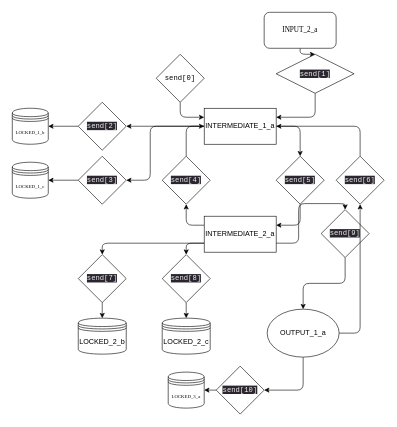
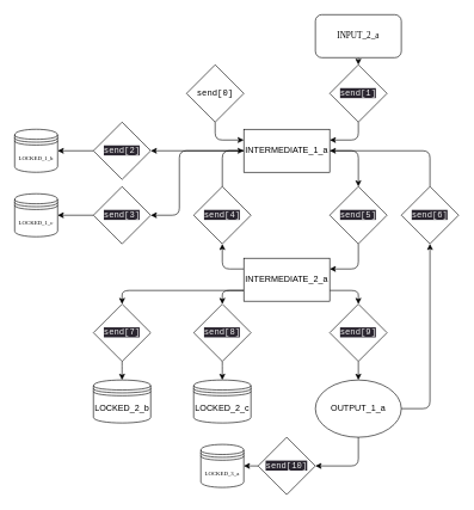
- <mxCell id="34" value="&lt;span style=&quot;color: rgb(240, 240, 240); font-family: &amp;quot;Courier New&amp;quot;; font-size: 12px; font-style: normal; font-variant-ligatures: normal; font-variant-caps: normal; font-weight: 400; letter-spacing: normal; orphans: 2; text-align: center; text-indent: 0px; text-transform: none; widows: 2; word-spacing: 0px; -webkit-text-stroke-width: 0px; background-color: rgb(42, 37, 47); text-decoration-thickness: initial; text-decoration-style: initial; text-decoration-color: initial; float: none; display: inline !important;&quot;&gt;send[1]&lt;/span&gt;" style="rhombus;whiteSpace=wrap;html=1;fontFamily=Courier New;fontSize=6;" parent="1" vertex="1"><mxGeometry x="460" y="90" width="130" height="65" as="geometry" /></mxCell>
+ <mxCell id="34" value="&lt;span style=&quot;color: rgb(240, 240, 240); font-family: &amp;quot;Courier New&amp;quot;; font-size: 12px; font-style: normal; font-variant-ligatures: normal; font-variant-caps: normal; font-weight: 400; letter-spacing: normal; orphans: 2; text-align: center; text-indent: 0px; text-transform: none; widows: 2; word-spacing: 0px; -webkit-text-stroke-width: 0px; background-color: rgb(42, 37, 47); text-decoration-thickness: initial; text-decoration-style: initial; text-decoration-color: initial; float: none; display: inline !important;&quot;&gt;send[1]&lt;/span&gt;" style="rhombus;whiteSpace=wrap;html=1;fontFamily=Courier New;fontSize=6;" parent="1" vertex="1"><mxGeometry x="460" y="90" width="80" height="80" as="geometry" /></mxCell>
- <mxCell id="16" value="&lt;span style=&quot;color: rgb(240, 240, 240); font-family: &amp;quot;Courier New&amp;quot;; font-size: 12px; font-style: normal; font-variant-ligatures: normal; font-variant-caps: normal; font-weight: 400; letter-spacing: normal; orphans: 2; text-align: center; text-indent: 0px; text-transform: none; widows: 2; word-spacing: 0px; -webkit-text-stroke-width: 0px; background-color: rgb(42, 37, 47); text-decoration-thickness: initial; text-decoration-style: initial; text-decoration-color: initial; float: none; display: inline !important;&quot;&gt;send[9]&lt;/span&gt;" style="rhombus;whiteSpace=wrap;html=1;fontFamily=Courier New;fontSize=8;align=center;" parent="1" vertex="1"><mxGeometry x="535" y="349" width="80" height="80" as="geometry" /></mxCell>
+ <mxCell id="16" value="&lt;span style=&quot;color: rgb(240, 240, 240); font-family: &amp;quot;Courier New&amp;quot;; font-size: 12px; font-style: normal; font-variant-ligatures: normal; font-variant-caps: normal; font-weight: 400; letter-spacing: normal; orphans: 2; text-align: center; text-indent: 0px; text-transform: none; widows: 2; word-spacing: 0px; -webkit-text-stroke-width: 0px; background-color: rgb(42, 37, 47); text-decoration-thickness: initial; text-decoration-style: initial; text-decoration-color: initial; float: none; display: inline !important;&quot;&gt;send[9]&lt;/span&gt;" style="rhombus;whiteSpace=wrap;html=1;fontFamily=Courier New;fontSize=8;align=center;" parent="1" vertex="1"><mxGeometry x="460" y="424" width="80" height="80" as="geometry" /></mxCell>
- <mxCell id="28" value="&lt;font face=&quot;Helvetica&quot;&gt;&lt;span style=&quot;font-size: 12px;&quot;&gt;OUTPUT_1_a&lt;/span&gt;&lt;/font&gt;" style="ellipse;whiteSpace=wrap;html=1;fontFamily=Courier New;fontSize=6;" parent="1" vertex="1"><mxGeometry x="445" y="515" width="120" height="80" as="geometry" /></mxCell>
+ <mxCell id="28" value="&lt;font face=&quot;Helvetica&quot;&gt;&lt;span style=&quot;font-size: 12px;&quot;&gt;OUTPUT_1_a&lt;/span&gt;&lt;/font&gt;" style="ellipse;whiteSpace=wrap;html=1;fontFamily=Courier New;fontSize=6;" parent="1" vertex="1"><mxGeometry x="440" y="530" width="120" height="80" as="geometry" /></mxCell>
